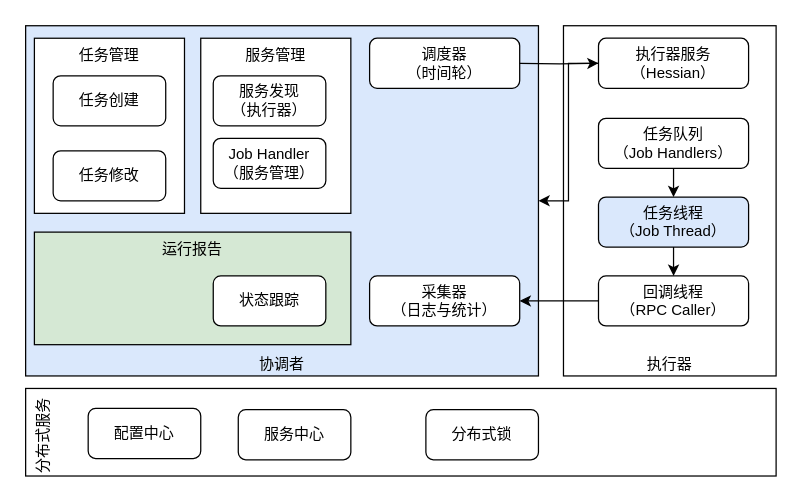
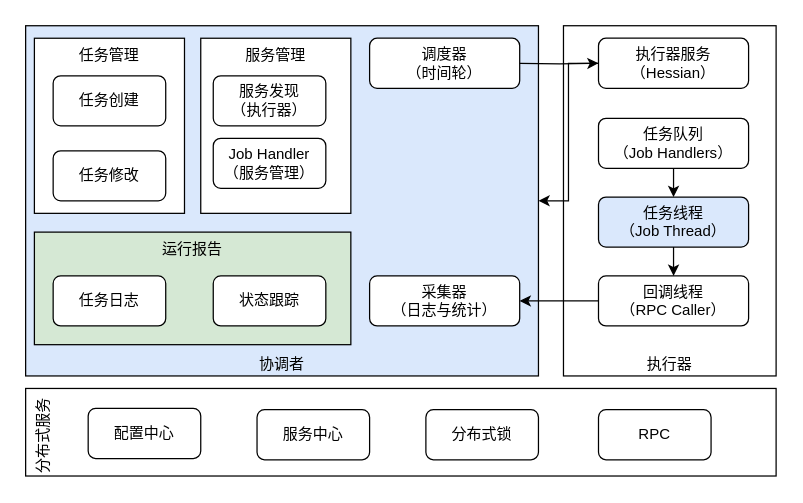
+ <mxCell id="13" value="任务日志" style="rounded=1;whiteSpace=wrap;html=1;" parent="1" vertex="1"><mxGeometry x="42" y="220" width="90" height="40" as="geometry" /></mxCell>
- <mxCell id="25" value="服务中心" style="rounded=1;whiteSpace=wrap;html=1;" parent="1" vertex="1"><mxGeometry x="190" y="327" width="90" height="40" as="geometry" /></mxCell>
+ <mxCell id="25" value="服务中心" style="rounded=1;whiteSpace=wrap;html=1;" parent="1" vertex="1"><mxGeometry x="205" y="327" width="90" height="40" as="geometry" /></mxCell>
+ <mxCell id="28" value="RPC" style="rounded=1;whiteSpace=wrap;html=1;" parent="1" vertex="1"><mxGeometry x="478" y="327" width="90" height="40" as="geometry" /></mxCell>
